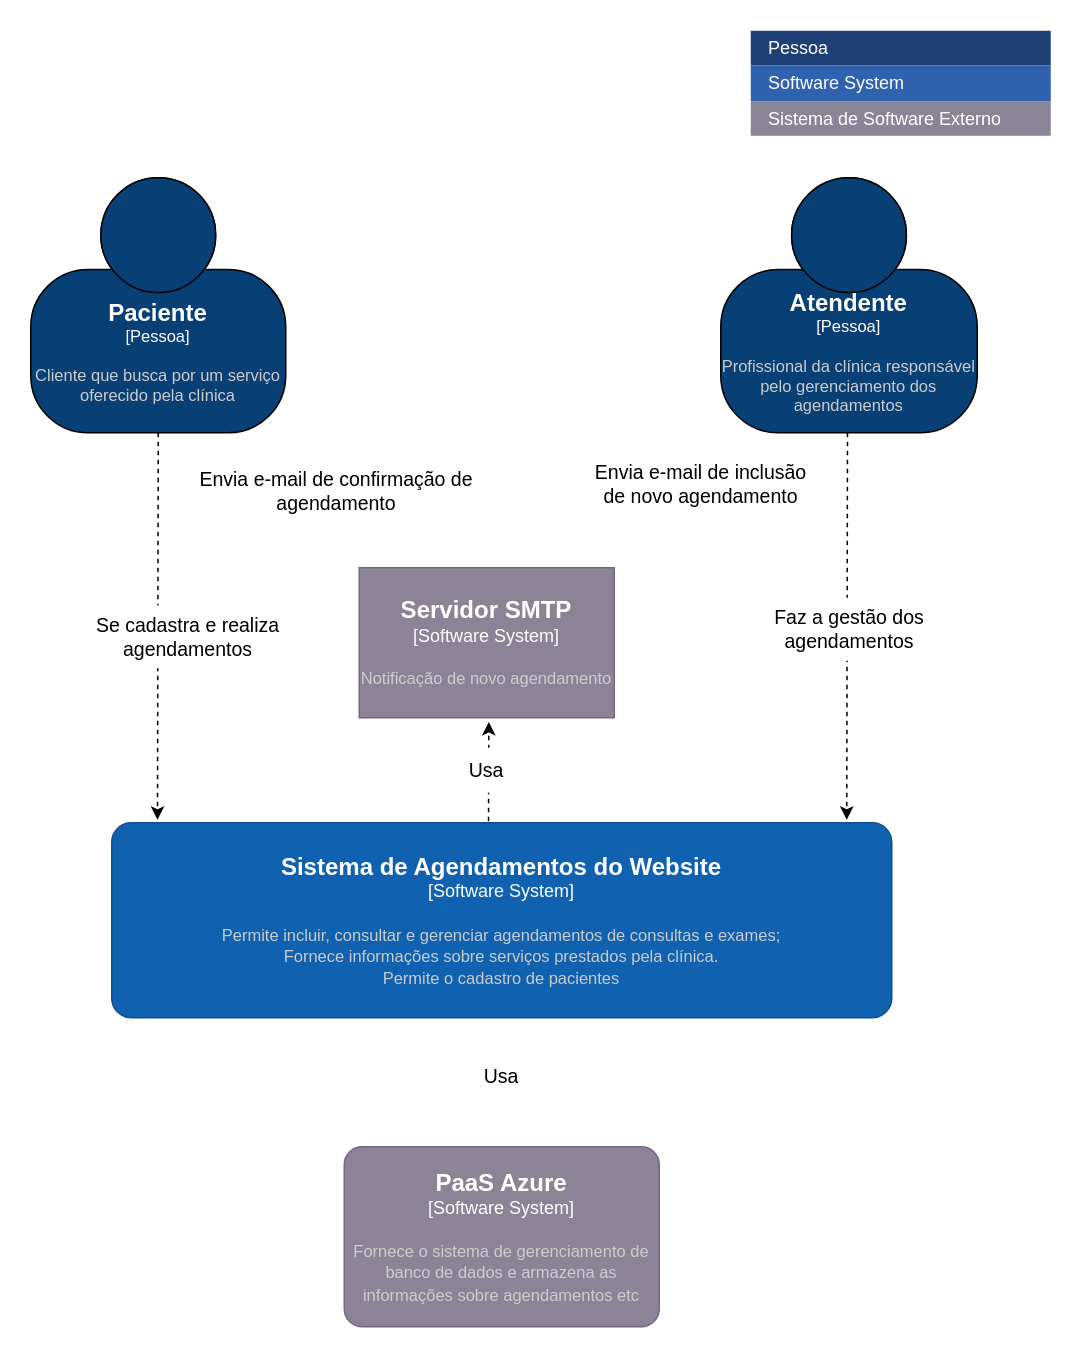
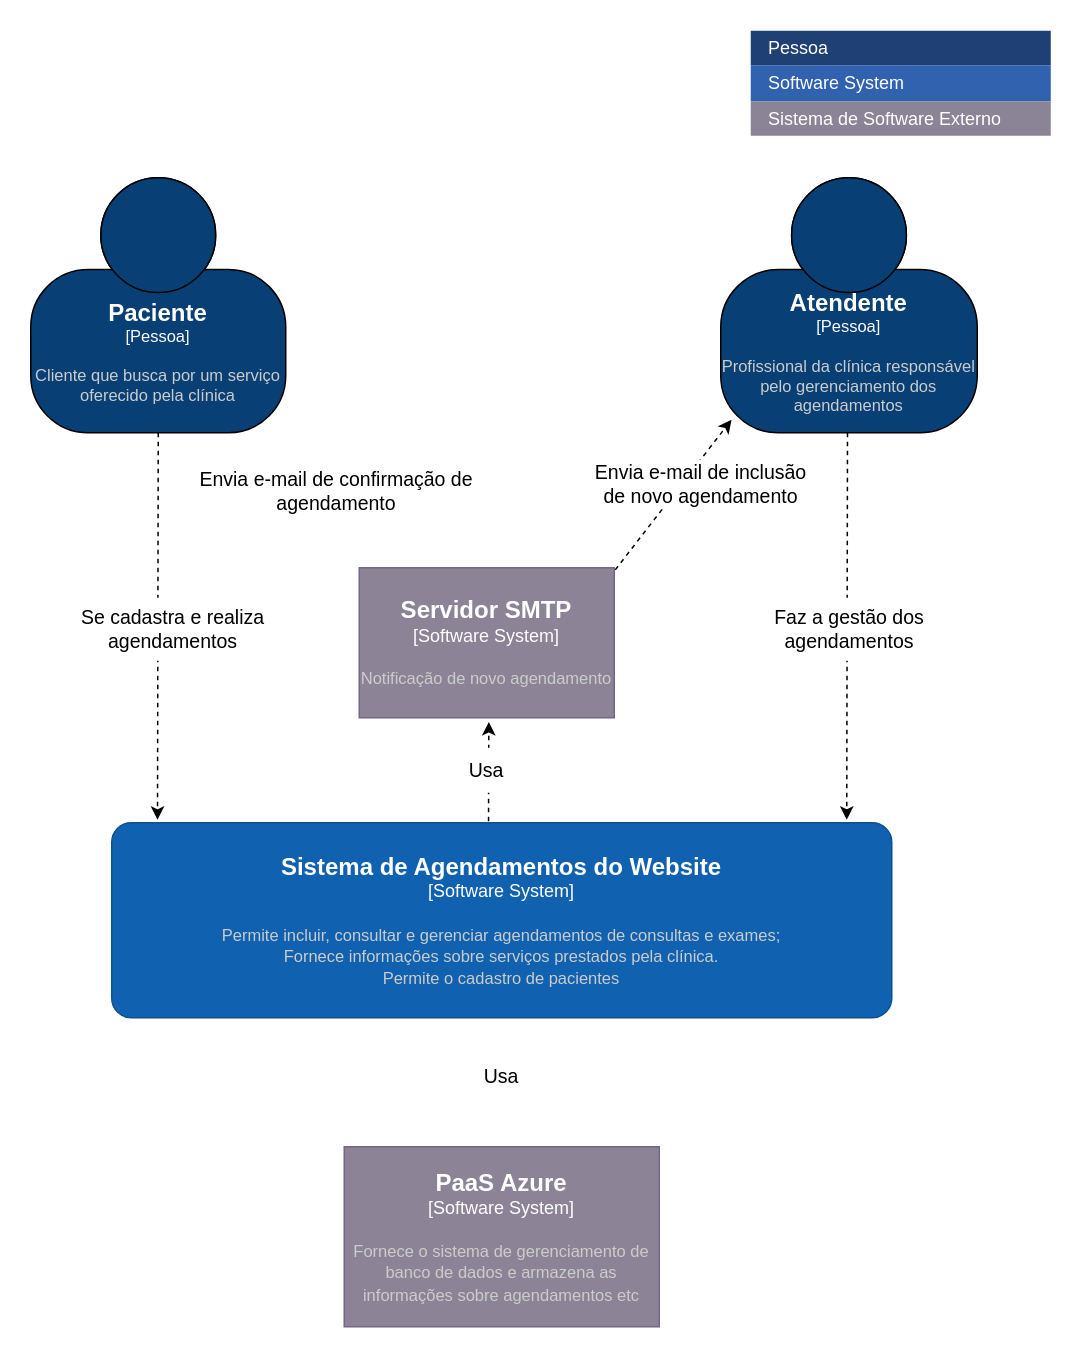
+ <mxCell id="10" style="rounded=0;sketch=0;orthogonalLoop=1;jettySize=auto;html=1;entryX=0.042;entryY=0.949;entryDx=0;entryDy=0;entryPerimeter=0;dashed=1;fontSize=13;exitX=1.004;exitY=0.014;exitDx=0;exitDy=0;exitPerimeter=0;" edge="1" parent="1" source="11" target="7"><mxGeometry relative="1" as="geometry"><mxPoint x="410" y="368" as="sourcePoint" /></mxGeometry></mxCell>
- <mxCell id="17" value="&lt;font style=&quot;font-size: 13px;&quot;&gt;Se cadastra e realiza agendamentos&lt;/font&gt;" style="text;html=1;align=center;verticalAlign=middle;whiteSpace=wrap;rounded=0;fillColor=#FFFFFF;strokeColor=none;dashed=1;" vertex="1" parent="1"><mxGeometry x="50" y="403" width="150" height="42" as="geometry" /></mxCell>
+ <mxCell id="17" value="&lt;font style=&quot;font-size: 13px;&quot;&gt;Se cadastra e realiza agendamentos&lt;/font&gt;" style="text;html=1;align=center;verticalAlign=middle;whiteSpace=wrap;rounded=0;fillColor=#FFFFFF;strokeColor=none;dashed=1;" vertex="1" parent="1"><mxGeometry x="40" y="398" width="150" height="42" as="geometry" /></mxCell>
- <mxCell id="12" value="&lt;font style=&quot;font-size: 16px&quot;&gt;&lt;b&gt;PaaS Azure&lt;/b&gt;&lt;/font&gt;&lt;div&gt;[Software System]&lt;/div&gt;&lt;br&gt;&lt;div&gt;&lt;font style=&quot;font-size: 11px&quot;&gt;&lt;font color=&quot;#cccccc&quot;&gt;Fornece o sistema de gerenciamento de banco de dados e armazena as informações sobre agendamentos etc&lt;/font&gt;&lt;/div&gt;" style="rounded=1;whiteSpace=wrap;html=1;labelBackgroundColor=none;fillColor=#8C8496;fontColor=#ffffff;align=center;arcSize=10;strokeColor=#736782;metaEdit=1;resizable=1;points=[[0.25,0,0],[0.5,0,0],[0.75,0,0],[1,0.25,0],[1,0.5,0],[1,0.75,0],[0.75,1,0],[0.5,1,0],[0.25,1,0],[0,0.75,0],[0,0.5,0],[0,0.25,0]];shadow=0;labelBorderColor=none;sketch=0;" parent="1" vertex="1"><mxGeometry x="229" y="764" width="210" height="120" as="geometry" /></mxCell>
+ <mxCell id="12" value="&lt;font style=&quot;font-size: 16px&quot;&gt;&lt;b&gt;PaaS Azure&lt;/b&gt;&lt;/font&gt;&lt;div&gt;[Software System]&lt;/div&gt;&lt;br&gt;&lt;div&gt;&lt;font style=&quot;font-size: 11px&quot;&gt;&lt;font color=&quot;#cccccc&quot;&gt;Fornece o sistema de gerenciamento de banco de dados e armazena as informações sobre agendamentos etc&lt;/font&gt;&lt;/div&gt;" style="whiteSpace=wrap;html=1;labelBackgroundColor=none;fillColor=#8C8496;fontColor=#ffffff;align=center;arcSize=10;strokeColor=#736782;metaEdit=1;resizable=1;points=[[0.25,0,0],[0.5,0,0],[0.75,0,0],[1,0.25,0],[1,0.5,0],[1,0.75,0],[0.75,1,0],[0.5,1,0],[0.25,1,0],[0,0.75,0],[0,0.5,0],[0,0.25,0]];shadow=0;labelBorderColor=none;sketch=0;rounded=0;" parent="1" vertex="1"><mxGeometry x="229" y="764" width="210" height="120" as="geometry" /></mxCell>
